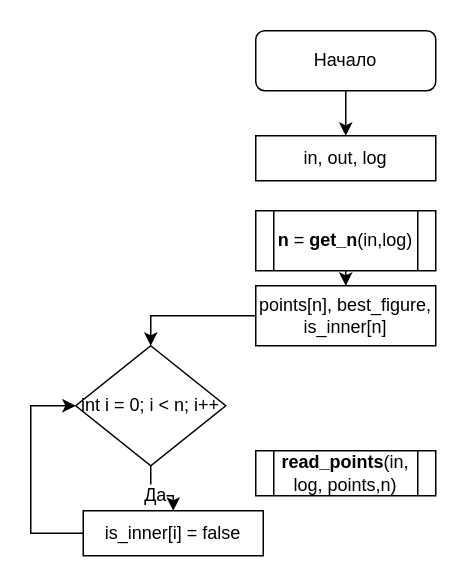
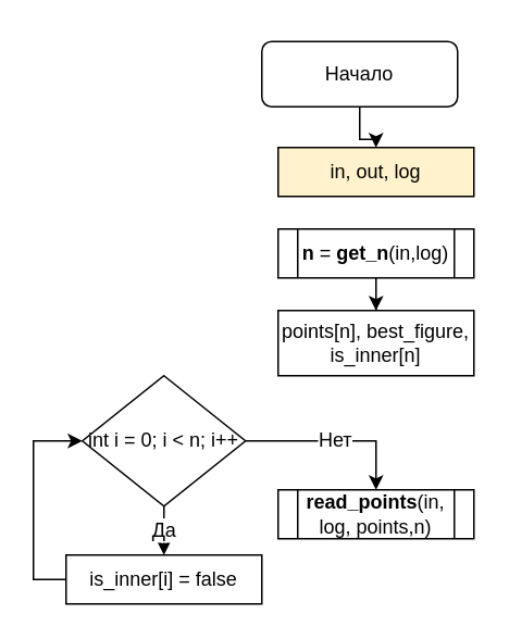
- <mxCell id="3" value="Начало" style="rounded=1;whiteSpace=wrap;html=1;fontSize=12;glass=0;strokeWidth=1;shadow=0;" parent="1" vertex="1"><mxGeometry x="170" y="20" width="120" height="40" as="geometry" /></mxCell>
+ <mxCell id="3" value="Начало" style="rounded=1;whiteSpace=wrap;html=1;fontSize=12;glass=0;strokeWidth=1;shadow=0;" parent="1" vertex="1"><mxGeometry x="160" y="25" width="120" height="40" as="geometry" /></mxCell>
- <mxCell id="4" value="in, out, log" style="rounded=0;whiteSpace=wrap;html=1;" vertex="1" parent="1"><mxGeometry x="170" y="90" width="120" height="30" as="geometry" /></mxCell>
+ <mxCell id="4" value="in, out, log" style="rounded=0;whiteSpace=wrap;html=1;fillColor=#fff2cc;" vertex="1" parent="1"><mxGeometry x="170" y="90" width="120" height="30" as="geometry" /></mxCell>
- <mxCell id="6" value="&lt;b&gt;n&lt;/b&gt; = &lt;b&gt;get_n&lt;/b&gt;(in,log)" style="shape=process;whiteSpace=wrap;html=1;backgroundOutline=1;" vertex="1" parent="1"><mxGeometry x="170" y="140" width="120" height="40" as="geometry" /></mxCell>
+ <mxCell id="6" value="&lt;b&gt;n&lt;/b&gt; = &lt;b&gt;get_n&lt;/b&gt;(in,log)" style="shape=process;whiteSpace=wrap;html=1;backgroundOutline=1;" vertex="1" parent="1"><mxGeometry x="170" y="140" width="120" height="30" as="geometry" /></mxCell>
- <mxCell id="7" style="edgeStyle=orthogonalEdgeStyle;rounded=0;orthogonalLoop=1;jettySize=auto;html=1;entryX=0.5;entryY=0;entryDx=0;entryDy=0;" edge="1" parent="1" source="8" target="12"><mxGeometry relative="1" as="geometry" /></mxCell>
+ <mxCell id="11" value="Нет" style="edgeStyle=orthogonalEdgeStyle;rounded=0;orthogonalLoop=1;jettySize=auto;html=1;entryX=0.5;entryY=0;entryDx=0;entryDy=0;fontSize=12;" edge="1" parent="1" source="12" target="9"><mxGeometry relative="1" as="geometry" /></mxCell>
- <mxCell id="14" value="is_inner[i] = false" style="rounded=0;whiteSpace=wrap;html=1;fontSize=12;" vertex="1" parent="1"><mxGeometry x="55" y="340" width="120" height="30" as="geometry" /></mxCell>
+ <mxCell id="14" value="is_inner[i] = false" style="rounded=0;whiteSpace=wrap;html=1;fontSize=12;" vertex="1" parent="1"><mxGeometry x="40" y="340" width="120" height="30" as="geometry" /></mxCell>
